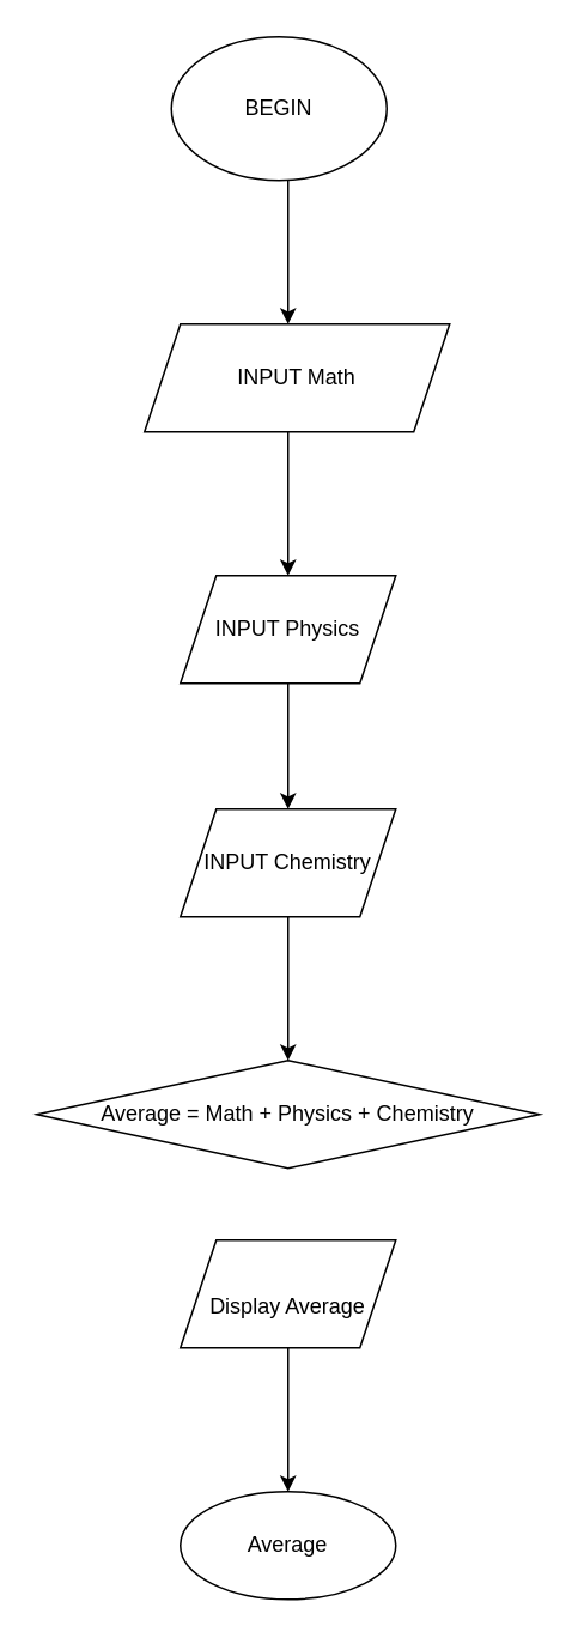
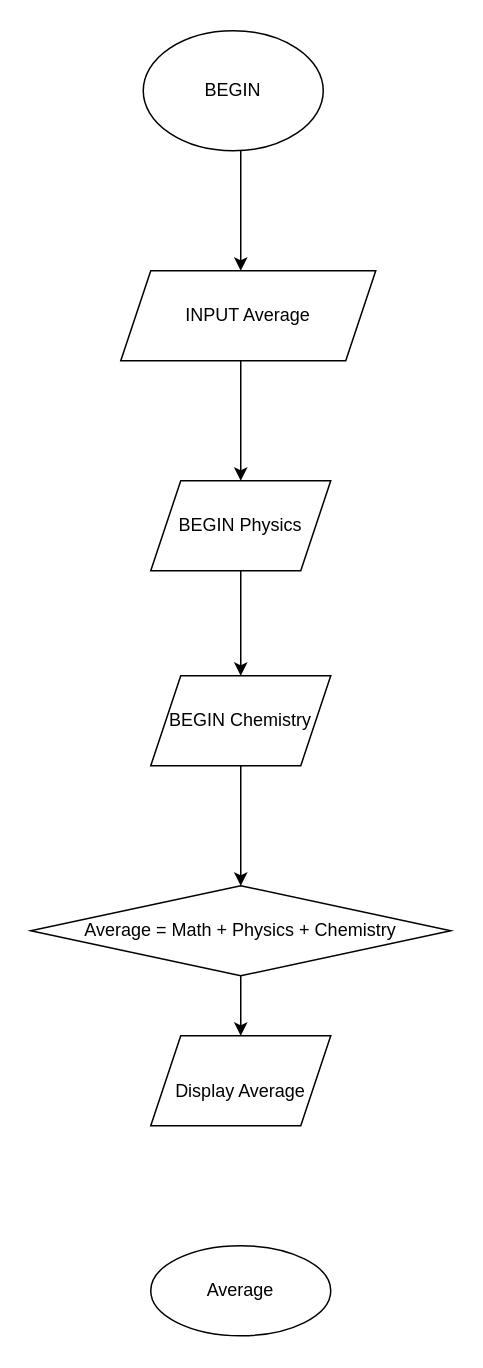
- <mxCell id="5" value="INPUT Math" style="shape=parallelogram;perimeter=parallelogramPerimeter;whiteSpace=wrap;html=1;fixedSize=1;" vertex="1" parent="1"><mxGeometry x="80" y="180" width="170" height="60" as="geometry" /></mxCell>
+ <mxCell id="5" value="INPUT Average" style="shape=parallelogram;perimeter=parallelogramPerimeter;whiteSpace=wrap;html=1;fixedSize=1;" vertex="1" parent="1"><mxGeometry x="80" y="180" width="170" height="60" as="geometry" /></mxCell>
- <mxCell id="7" value="INPUT Physics" style="shape=parallelogram;perimeter=parallelogramPerimeter;whiteSpace=wrap;html=1;fixedSize=1;" vertex="1" parent="1"><mxGeometry x="100" y="320" width="120" height="60" as="geometry" /></mxCell>
+ <mxCell id="7" value="BEGIN Physics" style="shape=parallelogram;perimeter=parallelogramPerimeter;whiteSpace=wrap;html=1;fixedSize=1;" vertex="1" parent="1"><mxGeometry x="100" y="320" width="120" height="60" as="geometry" /></mxCell>
- <mxCell id="9" value="INPUT Chemistry" style="shape=parallelogram;perimeter=parallelogramPerimeter;whiteSpace=wrap;html=1;fixedSize=1;" vertex="1" parent="1"><mxGeometry x="100" y="450" width="120" height="60" as="geometry" /></mxCell>
+ <mxCell id="9" value="BEGIN Chemistry" style="shape=parallelogram;perimeter=parallelogramPerimeter;whiteSpace=wrap;html=1;fixedSize=1;" vertex="1" parent="1"><mxGeometry x="100" y="450" width="120" height="60" as="geometry" /></mxCell>
+ <mxCell id="10" style="edgeStyle=orthogonalEdgeStyle;rounded=0;orthogonalLoop=1;jettySize=auto;html=1;entryX=0.5;entryY=0;entryDx=0;entryDy=0;fontSize=30;" edge="1" parent="1" source="11" target="13"><mxGeometry relative="1" as="geometry" /></mxCell>
- <mxCell id="12" value="" style="edgeStyle=orthogonalEdgeStyle;rounded=0;orthogonalLoop=1;jettySize=auto;html=1;fontSize=12;" edge="1" parent="1" source="13" target="14"><mxGeometry relative="1" as="geometry" /></mxCell>
